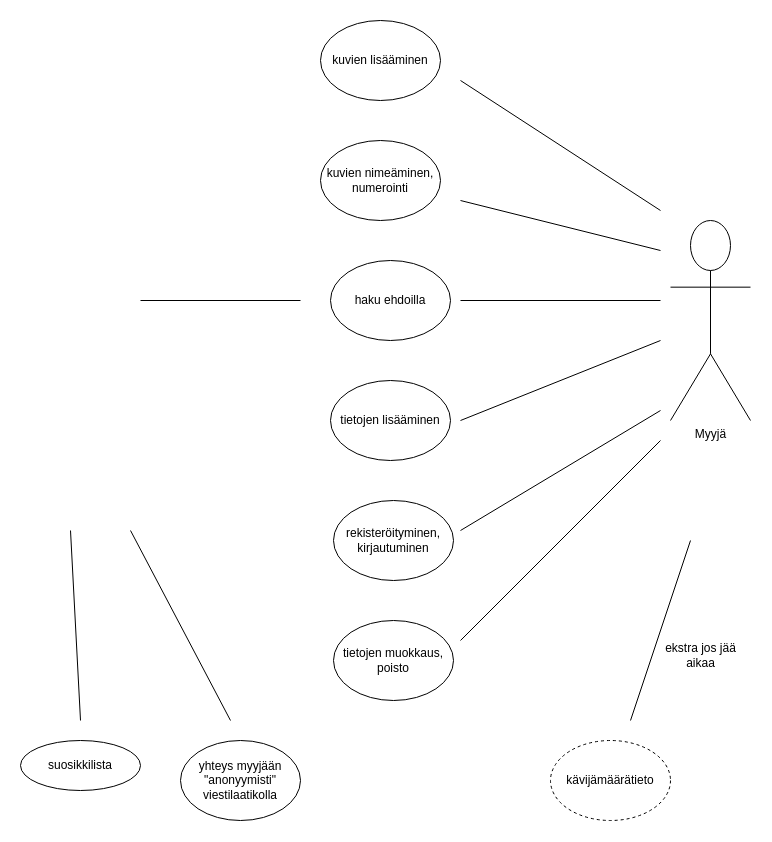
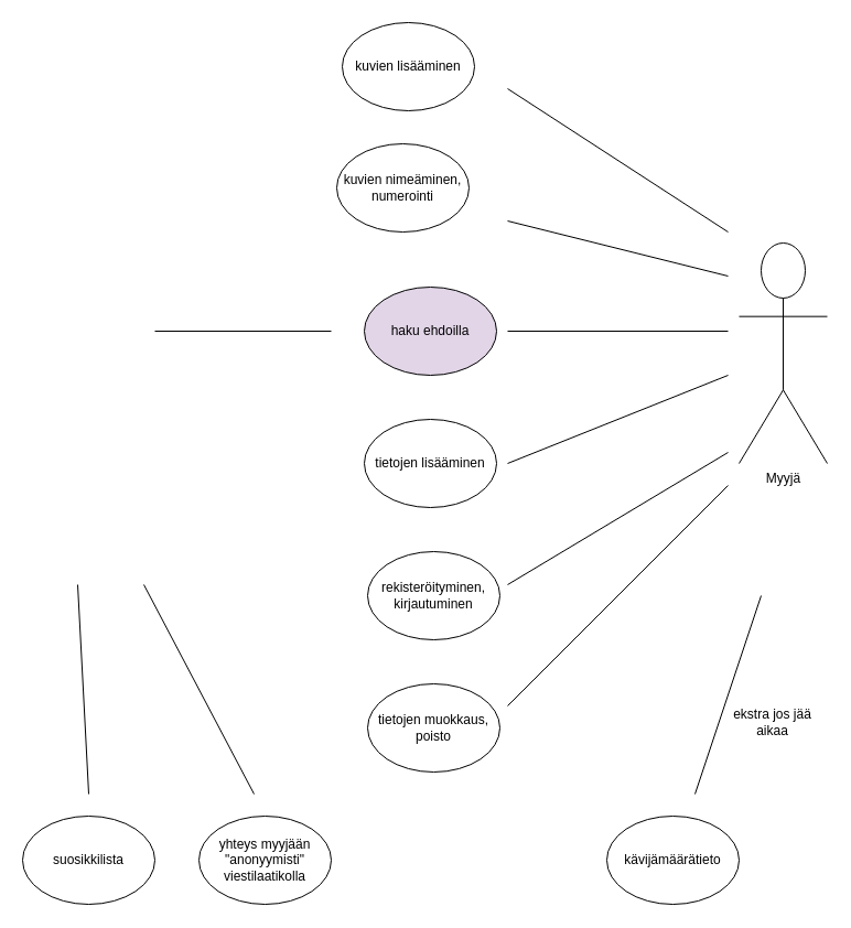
- <mxCell id="3" value="kuvien lisääminen" style="ellipse;whiteSpace=wrap;html=1;" vertex="1" parent="1"><mxGeometry x="320" y="20" width="120" height="80" as="geometry" /></mxCell>
+ <mxCell id="3" value="kuvien lisääminen" style="ellipse;whiteSpace=wrap;html=1;" vertex="1" parent="1"><mxGeometry x="310" y="20" width="120" height="80" as="geometry" /></mxCell>
- <mxCell id="4" value="kuvien nimeäminen,&lt;br&gt;numerointi&lt;br&gt;" style="ellipse;whiteSpace=wrap;html=1;" vertex="1" parent="1"><mxGeometry x="320" y="140" width="120" height="80" as="geometry" /></mxCell>
+ <mxCell id="4" value="kuvien nimeäminen,&lt;br&gt;numerointi&lt;br&gt;" style="ellipse;whiteSpace=wrap;html=1;" vertex="1" parent="1"><mxGeometry x="305" y="130" width="120" height="80" as="geometry" /></mxCell>
- <mxCell id="5" value="haku ehdoilla" style="ellipse;whiteSpace=wrap;html=1;" vertex="1" parent="1"><mxGeometry x="330" y="260" width="120" height="80" as="geometry" /></mxCell>
+ <mxCell id="5" value="haku ehdoilla" style="ellipse;whiteSpace=wrap;html=1;fillColor=#e1d5e7;" vertex="1" parent="1"><mxGeometry x="330" y="260" width="120" height="80" as="geometry" /></mxCell>
- <mxCell id="9" value="suosikkilista" style="ellipse;whiteSpace=wrap;html=1;" vertex="1" parent="1"><mxGeometry x="20" y="740" width="120" height="50" as="geometry" /></mxCell>
+ <mxCell id="9" value="suosikkilista" style="ellipse;whiteSpace=wrap;html=1;" vertex="1" parent="1"><mxGeometry x="20" y="740" width="120" height="80" as="geometry" /></mxCell>
- <mxCell id="11" value="kävijämäärätieto" style="ellipse;whiteSpace=wrap;html=1;dashed=1;" vertex="1" parent="1"><mxGeometry x="550" y="740" width="120" height="80" as="geometry" /></mxCell>
+ <mxCell id="11" value="kävijämäärätieto" style="ellipse;whiteSpace=wrap;html=1;" vertex="1" parent="1"><mxGeometry x="550" y="740" width="120" height="80" as="geometry" /></mxCell>
